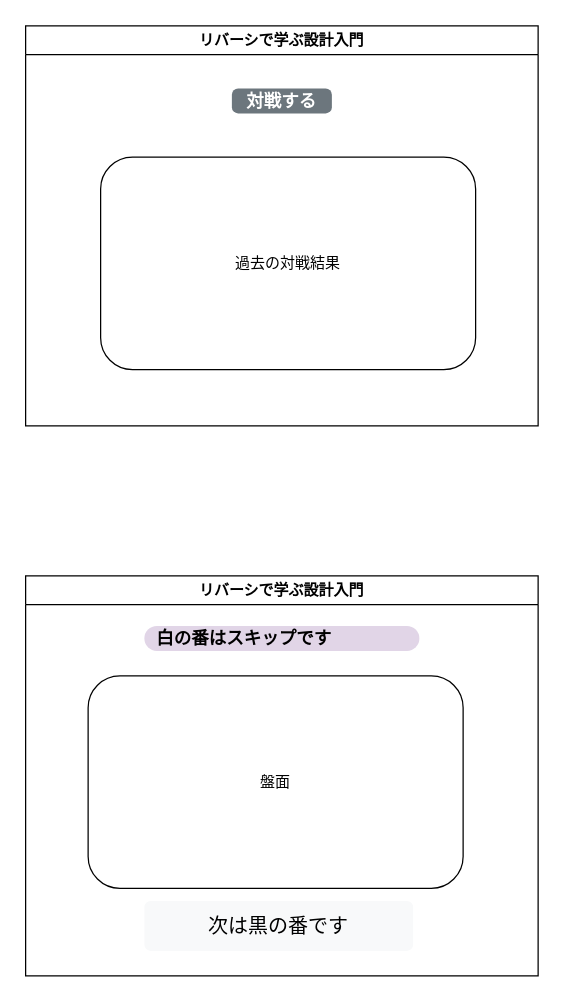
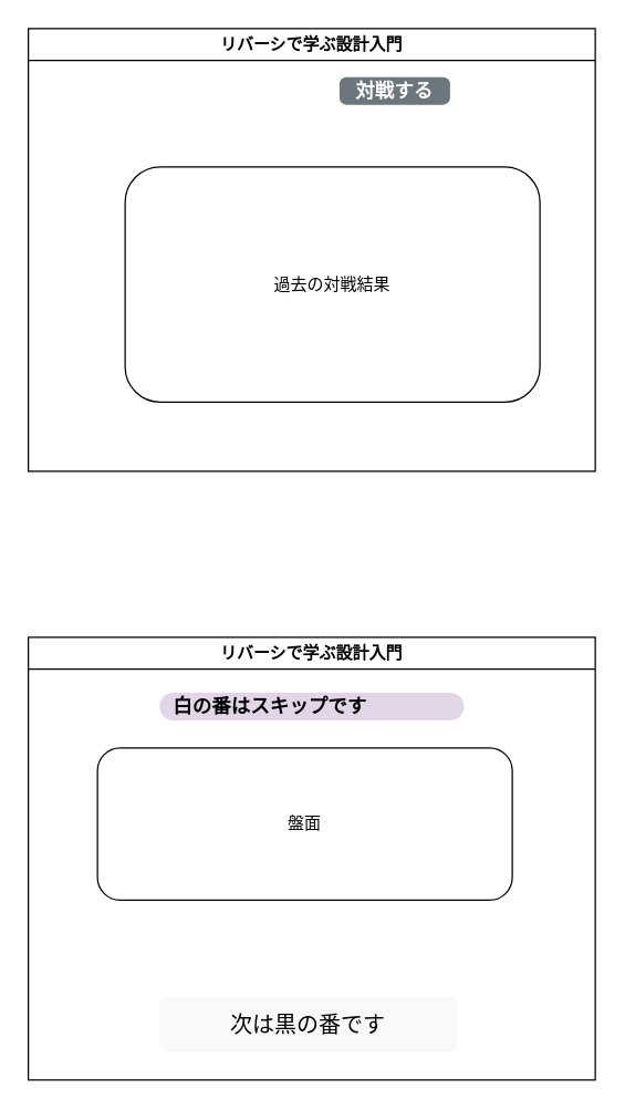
- <mxCell id="3" value="対戦する" style="html=1;shadow=0;dashed=0;shape=mxgraph.bootstrap.rrect;rSize=5;strokeColor=none;strokeWidth=1;fillColor=#6C767D;fontColor=#FFFFFF;whiteSpace=wrap;align=center;verticalAlign=middle;spacingLeft=0;fontStyle=1;fontSize=14;spacing=5;" vertex="1" parent="2"><mxGeometry x="165" y="50" width="80" height="20" as="geometry" /></mxCell>
+ <mxCell id="3" value="対戦する" style="html=1;shadow=0;dashed=0;shape=mxgraph.bootstrap.rrect;rSize=5;strokeColor=none;strokeWidth=1;fillColor=#6C767D;fontColor=#FFFFFF;whiteSpace=wrap;align=center;verticalAlign=middle;spacingLeft=0;fontStyle=1;fontSize=14;spacing=5;" vertex="1" parent="2"><mxGeometry x="225" y="35" width="80" height="20" as="geometry" /></mxCell>
- <mxCell id="4" value="過去の対戦結果" style="rounded=1;whiteSpace=wrap;html=1;fillColor=none;" vertex="1" parent="2"><mxGeometry x="60" y="105" width="300" height="170" as="geometry" /></mxCell>
+ <mxCell id="4" value="過去の対戦結果" style="rounded=1;whiteSpace=wrap;html=1;fillColor=none;" vertex="1" parent="2"><mxGeometry x="70" y="100" width="300" height="170" as="geometry" /></mxCell>
- <mxCell id="6" value="盤面" style="rounded=1;whiteSpace=wrap;html=1;fillColor=none;" vertex="1" parent="5"><mxGeometry x="50" y="80" width="300" height="170" as="geometry" /></mxCell>
+ <mxCell id="6" value="盤面" style="rounded=1;whiteSpace=wrap;html=1;fillColor=none;" vertex="1" parent="5"><mxGeometry x="50" y="80" width="300" height="110" as="geometry" /></mxCell>
